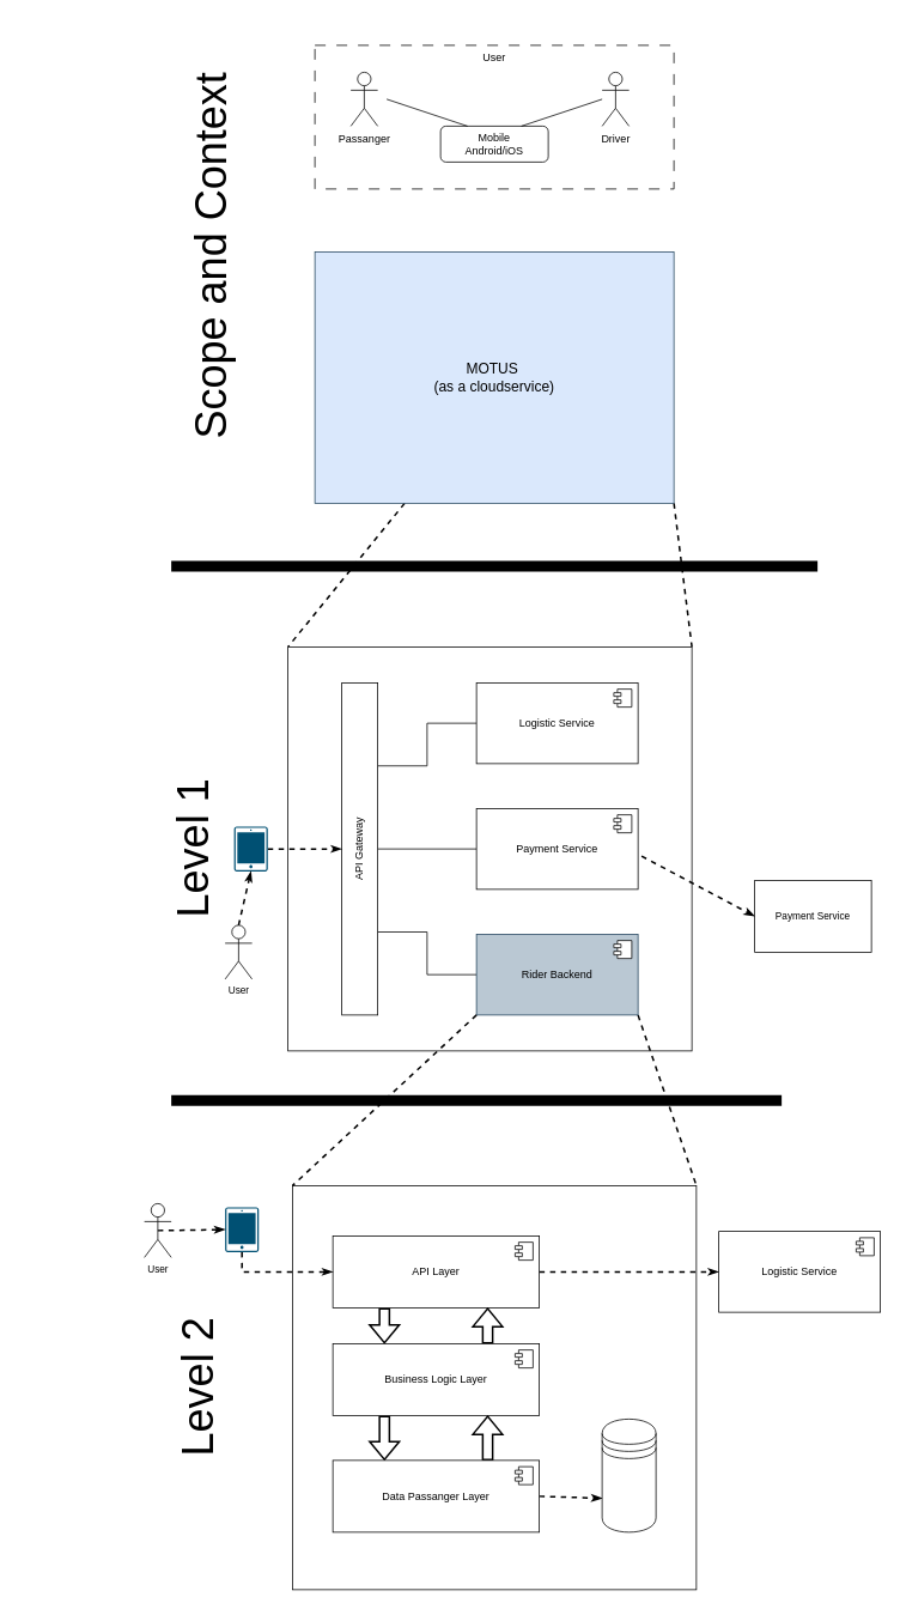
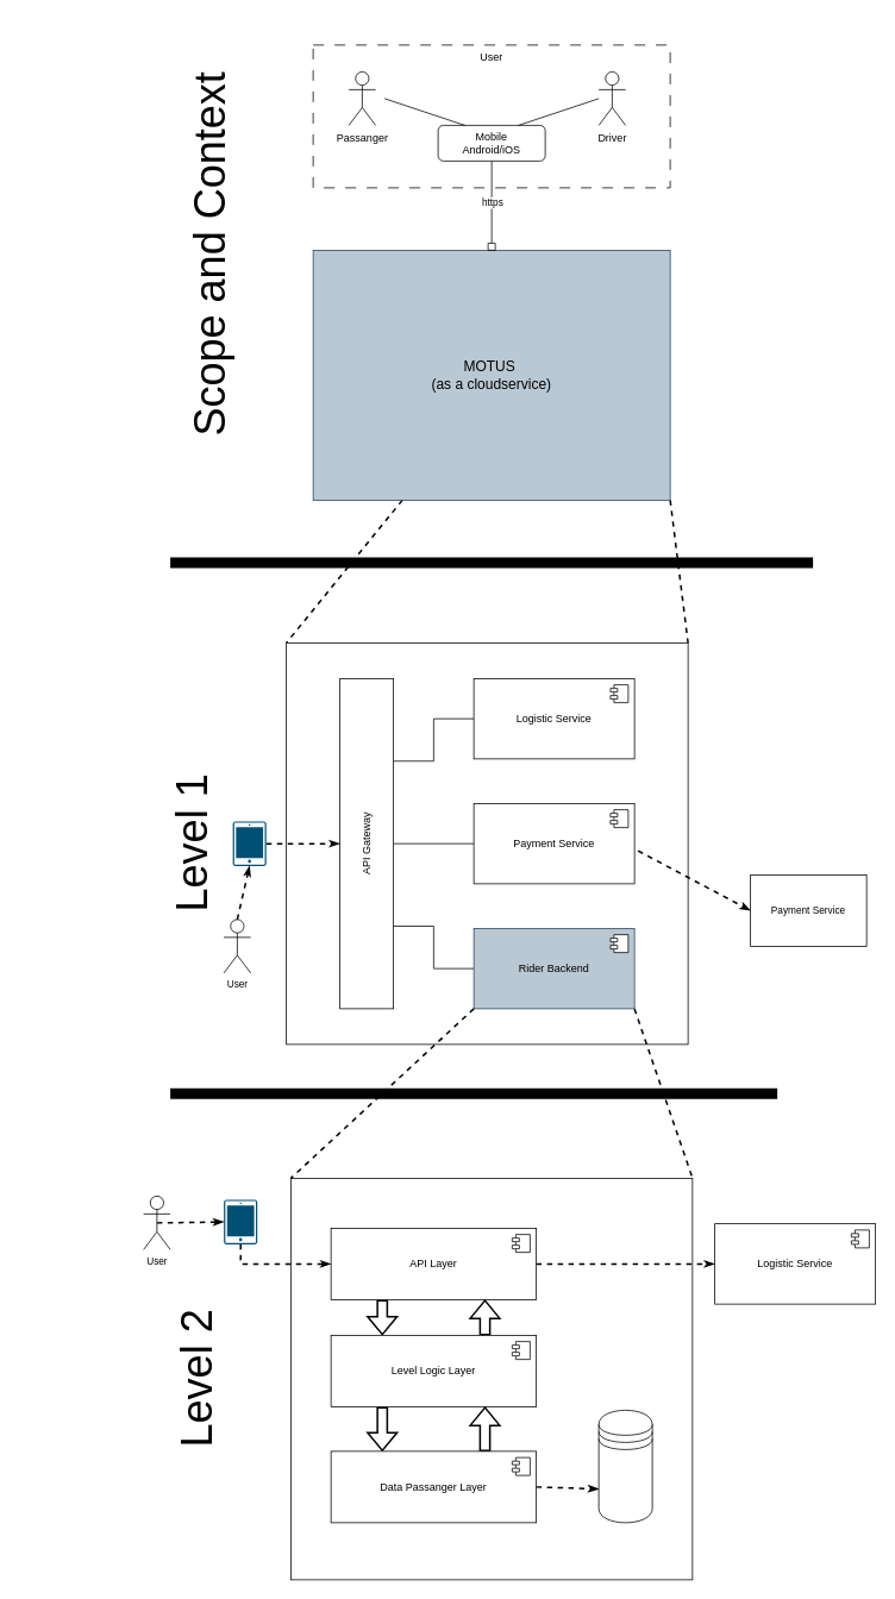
+ <mxCell id="11" value="" style="endArrow=none;startArrow=box;html=1;entryX=0.5;entryY=1;entryDx=0;entryDy=0;exitX=0.5;exitY=0;exitDx=0;exitDy=0;startFill=0;endFill=0;" edge="1" parent="1" source="5" target="8"><mxGeometry width="50" height="50" relative="1" as="geometry"><mxPoint x="530" y="410" as="sourcePoint" /><mxPoint x="580" y="360" as="targetPoint" /></mxGeometry></mxCell>
+ <mxCell id="12" value="&amp;nbsp;https&amp;nbsp;" style="edgeLabel;html=1;align=center;verticalAlign=middle;resizable=0;points=[];" vertex="1" connectable="0" parent="11"><mxGeometry x="0.44" y="-1" relative="1" as="geometry"><mxPoint x="-1" y="18" as="offset" /></mxGeometry></mxCell>
- <mxCell id="5" value="&lt;font style=&quot;font-size: 16px;&quot;&gt;MOTUS&amp;nbsp;&lt;br&gt;(as a cloudservice)&lt;/font&gt;" style="rounded=0;whiteSpace=wrap;html=1;fillColor=#dae8fc;strokeColor=#23445d;" vertex="1" parent="1"><mxGeometry x="350" y="280" width="400" height="280" as="geometry" /></mxCell>
+ <mxCell id="5" value="&lt;font style=&quot;font-size: 16px;&quot;&gt;MOTUS&amp;nbsp;&lt;br&gt;(as a cloudservice)&lt;/font&gt;" style="rounded=0;whiteSpace=wrap;html=1;fillColor=#bac8d3;strokeColor=#23445d;" vertex="1" parent="1"><mxGeometry x="350" y="280" width="400" height="280" as="geometry" /></mxCell>
- <mxCell id="20" value="API Gateway" style="rounded=0;whiteSpace=wrap;html=1;horizontal=0;" vertex="1" parent="1"><mxGeometry x="380" y="760" width="40" height="370" as="geometry" /></mxCell>
+ <mxCell id="20" value="API Gateway" style="rounded=0;whiteSpace=wrap;html=1;horizontal=0;" vertex="1" parent="1"><mxGeometry x="380" y="760" width="60" height="370" as="geometry" /></mxCell>
- <mxCell id="42" value="Business Logic Layer" style="html=1;dropTarget=0;whiteSpace=wrap;" vertex="1" parent="1"><mxGeometry x="370" y="1496" width="230" height="80" as="geometry" /></mxCell>
+ <mxCell id="42" value="Level Logic Layer" style="html=1;dropTarget=0;whiteSpace=wrap;" vertex="1" parent="1"><mxGeometry x="370" y="1496" width="230" height="80" as="geometry" /></mxCell>
